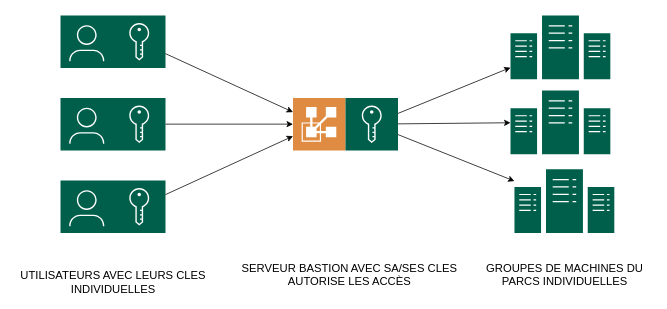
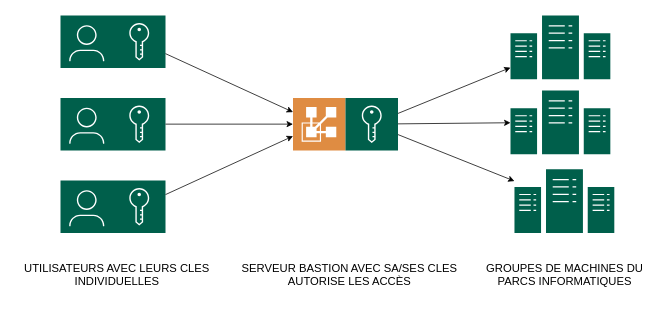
- <mxCell id="21" value="&lt;font style=&quot;font-size: 15px;&quot;&gt;GROUPES DE MACHINES DU&lt;br&gt;PARCS INDIVIDUELLES&lt;/font&gt;" style="text;html=1;align=center;verticalAlign=middle;resizable=0;points=[];autosize=1;strokeColor=none;fillColor=none;" parent="1" vertex="1"><mxGeometry x="636.85" y="340" width="230" height="50" as="geometry" /></mxCell>
+ <mxCell id="21" value="&lt;font style=&quot;font-size: 15px;&quot;&gt;GROUPES DE MACHINES DU&lt;br&gt;PARCS INFORMATIQUES&lt;/font&gt;" style="text;html=1;align=center;verticalAlign=middle;resizable=0;points=[];autosize=1;strokeColor=none;fillColor=none;" parent="1" vertex="1"><mxGeometry x="636.85" y="340" width="230" height="50" as="geometry" /></mxCell>
- <mxCell id="19" value="&lt;font style=&quot;font-size: 15px;&quot;&gt;UTILISATEURS AVEC LEURS CLES&lt;br&gt;INDIVIDUELLES&lt;br&gt;&lt;/font&gt;" style="text;html=1;align=center;verticalAlign=middle;resizable=0;points=[];autosize=1;strokeColor=none;fillColor=none;" parent="1" vertex="1"><mxGeometry x="15" y="350" width="270" height="50" as="geometry" /></mxCell>
+ <mxCell id="19" value="&lt;font style=&quot;font-size: 15px;&quot;&gt;UTILISATEURS AVEC LEURS CLES&lt;br&gt;INDIVIDUELLES&lt;br&gt;&lt;/font&gt;" style="text;html=1;align=center;verticalAlign=middle;resizable=0;points=[];autosize=1;strokeColor=none;fillColor=none;" parent="1" vertex="1"><mxGeometry x="20" y="340" width="270" height="50" as="geometry" /></mxCell>
